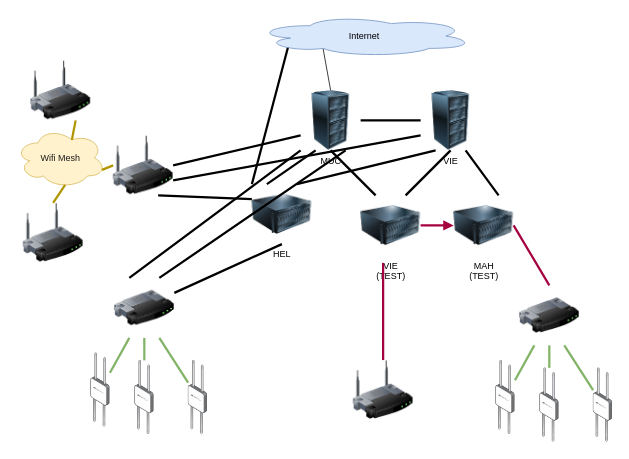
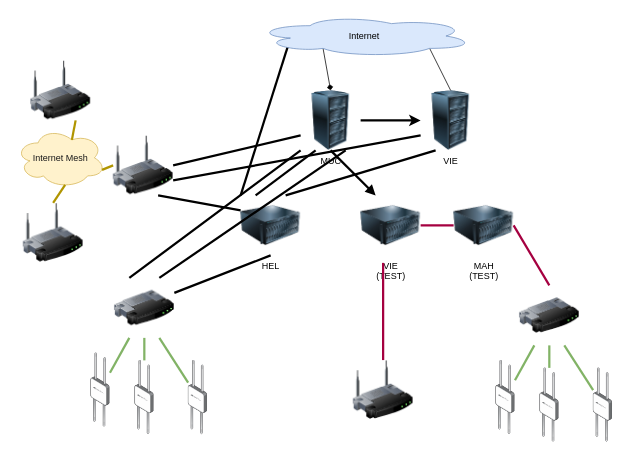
+ <mxCell id="6" value="" style="endArrow=none;html=1;entryX=0.5;entryY=0;entryDx=0;entryDy=0;exitX=0.8;exitY=0.8;exitDx=0;exitDy=0;exitPerimeter=0;" edge="1" parent="1" source="23" target="3"><mxGeometry width="50" height="50" relative="1" as="geometry"><mxPoint x="180" y="370" as="sourcePoint" /><mxPoint y="320" as="targetPoint" x="230" /></mxGeometry></mxCell>
- <mxCell id="7" value="" style="endArrow=none;html=1;entryX=0.5;entryY=0;entryDx=0;entryDy=0;exitX=0.31;exitY=0.8;exitDx=0;exitDy=0;exitPerimeter=0;" edge="1" parent="1" source="23" target="2"><mxGeometry width="50" height="50" relative="1" as="geometry"><mxPoint x="280" y="370" as="sourcePoint" /><mxPoint x="330" y="320" as="targetPoint" /></mxGeometry></mxCell>
+ <mxCell id="7" value="" style="endArrow=diamond;html=1;entryX=0.5;entryY=0;entryDx=0;entryDy=0;exitX=0.31;exitY=0.8;exitDx=0;exitDy=0;exitPerimeter=0;" edge="1" parent="1" source="23" target="2"><mxGeometry width="50" height="50" relative="1" as="geometry"><mxPoint x="280" y="370" as="sourcePoint" /><mxPoint x="330" y="320" as="targetPoint" /></mxGeometry></mxCell>
- <mxCell id="4" value="" style="endArrow=none;html=1;strokeWidth=3;" edge="1" parent="1" source="2" target="3"><mxGeometry width="50" height="50" relative="1" as="geometry"><mxPoint x="420" y="500" as="sourcePoint" /><mxPoint x="470" y="450" as="targetPoint" /></mxGeometry></mxCell>
+ <mxCell id="4" value="" style="endArrow=classic;html=1;strokeWidth=3;" edge="1" parent="1" source="2" target="3"><mxGeometry width="50" height="50" relative="1" as="geometry"><mxPoint x="420" y="500" as="sourcePoint" /><mxPoint x="470" y="450" as="targetPoint" /></mxGeometry></mxCell>
- <mxCell id="45" value="&lt;font color=&quot;#1a1a1a&quot;&gt;Wifi Mesh&lt;/font&gt;" style="ellipse;shape=cloud;whiteSpace=wrap;html=1;fillColor=#fff2cc;strokeColor=#d6b656;" vertex="1" parent="1"><mxGeometry x="20" y="170" width="120" height="80" as="geometry" /></mxCell>
+ <mxCell id="45" value="&lt;font color=&quot;#1a1a1a&quot;&gt;Internet Mesh&lt;/font&gt;" style="ellipse;shape=cloud;whiteSpace=wrap;html=1;fillColor=#fff2cc;strokeColor=#d6b656;" vertex="1" parent="1"><mxGeometry x="20" y="170" width="120" height="80" as="geometry" /></mxCell>
- <mxCell id="14" value="" style="endArrow=none;html=1;entryX=0.75;entryY=0;entryDx=0;entryDy=0;exitX=0.75;exitY=1;exitDx=0;exitDy=0;strokeWidth=3;" edge="1" parent="1" source="3" target="9"><mxGeometry width="50" height="50" relative="1" as="geometry"><mxPoint x="700" y="540" as="sourcePoint" /><mxPoint x="750" y="490" as="targetPoint" /></mxGeometry></mxCell>
- <mxCell id="11" value="" style="endArrow=none;html=1;entryX=0.75;entryY=0;entryDx=0;entryDy=0;exitX=0.5;exitY=1;exitDx=0;exitDy=0;strokeWidth=3;" edge="1" parent="1" source="3" target="8"><mxGeometry width="50" height="50" relative="1" as="geometry"><mxPoint x="620" y="390" as="sourcePoint" /><mxPoint x="670" y="340" as="targetPoint" /></mxGeometry></mxCell>
- <mxCell id="10" value="" style="endArrow=none;html=1;entryX=0.25;entryY=0;entryDx=0;entryDy=0;exitX=0.5;exitY=1;exitDx=0;exitDy=0;strokeWidth=3;" edge="1" parent="1" source="2" target="8"><mxGeometry width="50" height="50" relative="1" as="geometry"><mxPoint x="360" y="200" as="sourcePoint" /><mxPoint x="670" y="340" as="targetPoint" /></mxGeometry></mxCell>
+ <mxCell id="10" value="" style="endArrow=block;html=1;entryX=0.25;entryY=0;entryDx=0;entryDy=0;exitX=0.5;exitY=1;exitDx=0;exitDy=0;strokeWidth=3;" edge="1" parent="1" source="2" target="8"><mxGeometry width="50" height="50" relative="1" as="geometry"><mxPoint x="360" y="200" as="sourcePoint" /><mxPoint x="670" y="340" as="targetPoint" /></mxGeometry></mxCell>
- <mxCell id="5" value="HEL" style="image;html=1;image=img/lib/clip_art/computers/Server_128x128.png" vertex="1" parent="1"><mxGeometry x="335" y="245" width="80" height="80" as="geometry" /></mxCell>
+ <mxCell id="5" value="HEL" style="image;html=1;image=img/lib/clip_art/computers/Server_128x128.png" vertex="1" parent="1"><mxGeometry x="320" y="260" width="80" height="80" as="geometry" /></mxCell>
- <mxCell id="42" value="" style="endArrow=block;html=1;exitX=1;exitY=0.5;exitDx=0;exitDy=0;fillColor=#d80073;strokeColor=#A50040;entryX=0;entryY=0.5;entryDx=0;entryDy=0;strokeWidth=3;" edge="1" parent="1" source="8" target="9"><mxGeometry width="50" height="50" relative="1" as="geometry"><mxPoint x="520" y="489.6" as="sourcePoint" /><mxPoint x="520" y="360" as="targetPoint" /></mxGeometry></mxCell>
+ <mxCell id="42" value="" style="endArrow=none;html=1;exitX=1;exitY=0.5;exitDx=0;exitDy=0;fillColor=#d80073;strokeColor=#A50040;entryX=0;entryY=0.5;entryDx=0;entryDy=0;strokeWidth=3;" edge="1" parent="1" source="8" target="9"><mxGeometry width="50" height="50" relative="1" as="geometry"><mxPoint x="520" y="489.6" as="sourcePoint" /><mxPoint x="520" y="360" as="targetPoint" /></mxGeometry></mxCell>
